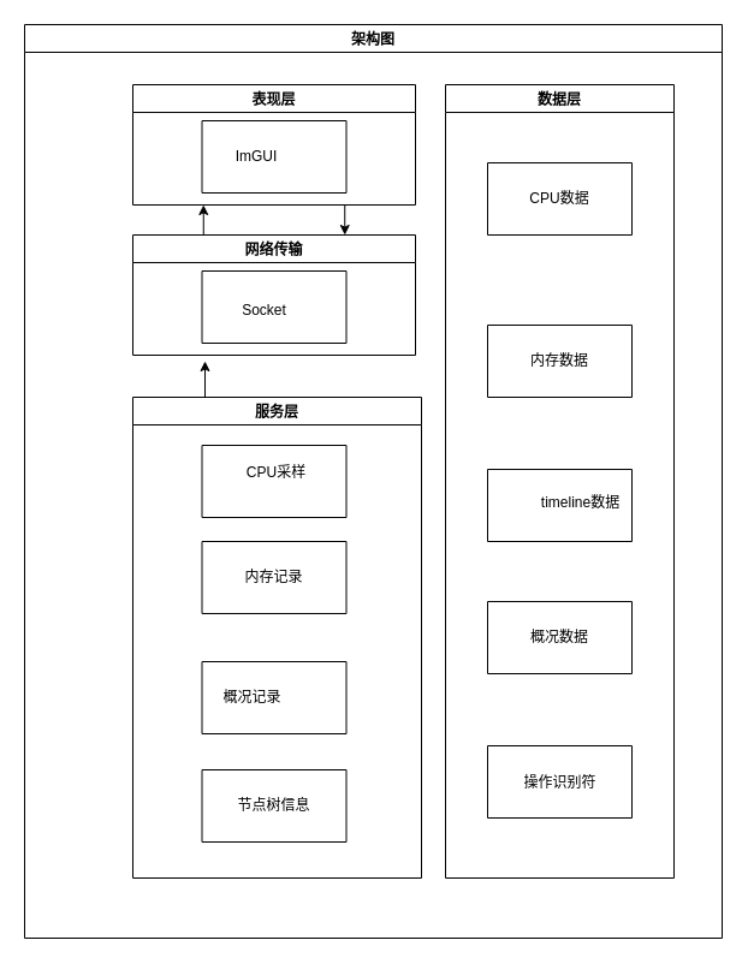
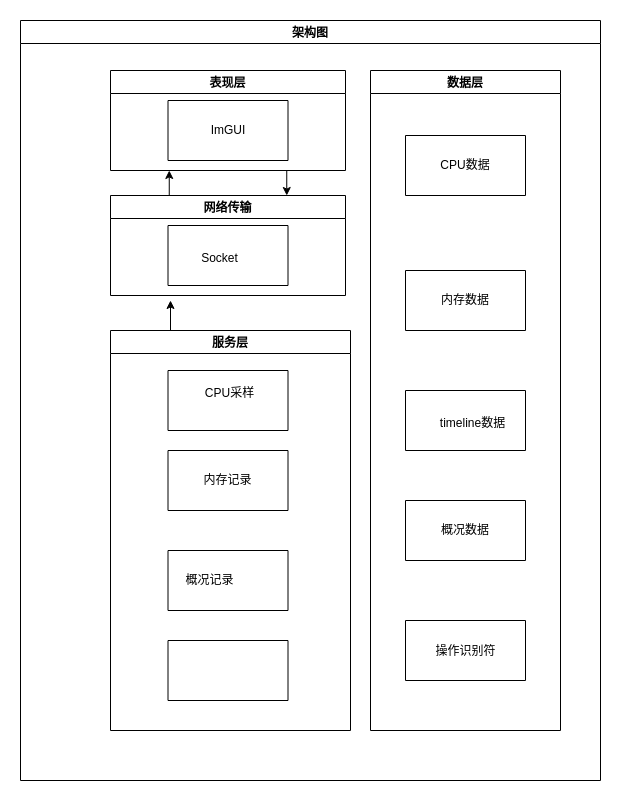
- <mxCell id="6" value="ImGUI" style="text;html=1;strokeColor=none;fillColor=none;align=center;verticalAlign=middle;whiteSpace=wrap;rounded=0;" parent="4" vertex="1"><mxGeometry x="72.5" y="45" width="60" height="30" as="geometry" /></mxCell>
+ <mxCell id="6" value="ImGUI" style="text;html=1;strokeColor=none;fillColor=none;align=center;verticalAlign=middle;whiteSpace=wrap;rounded=0;" parent="4" vertex="1"><mxGeometry x="87.5" y="45" width="60" height="30" as="geometry" /></mxCell>
- <mxCell id="28" value="timeline数据" style="text;html=1;strokeColor=none;fillColor=none;align=center;verticalAlign=middle;whiteSpace=wrap;rounded=0;" parent="21" vertex="1"><mxGeometry x="75" y="330" width="75" height="35" as="geometry" /></mxCell>
+ <mxCell id="28" value="timeline数据" style="text;html=1;strokeColor=none;fillColor=none;align=center;verticalAlign=middle;whiteSpace=wrap;rounded=0;" parent="21" vertex="1"><mxGeometry x="65" y="335" width="75" height="35" as="geometry" /></mxCell>
- <mxCell id="20" value="节点树信息" style="text;html=1;strokeColor=none;fillColor=none;align=center;verticalAlign=middle;whiteSpace=wrap;rounded=0;" vertex="1" parent="12"><mxGeometry x="86.25" y="322.5" width="62.5" height="35" as="geometry" /></mxCell>
